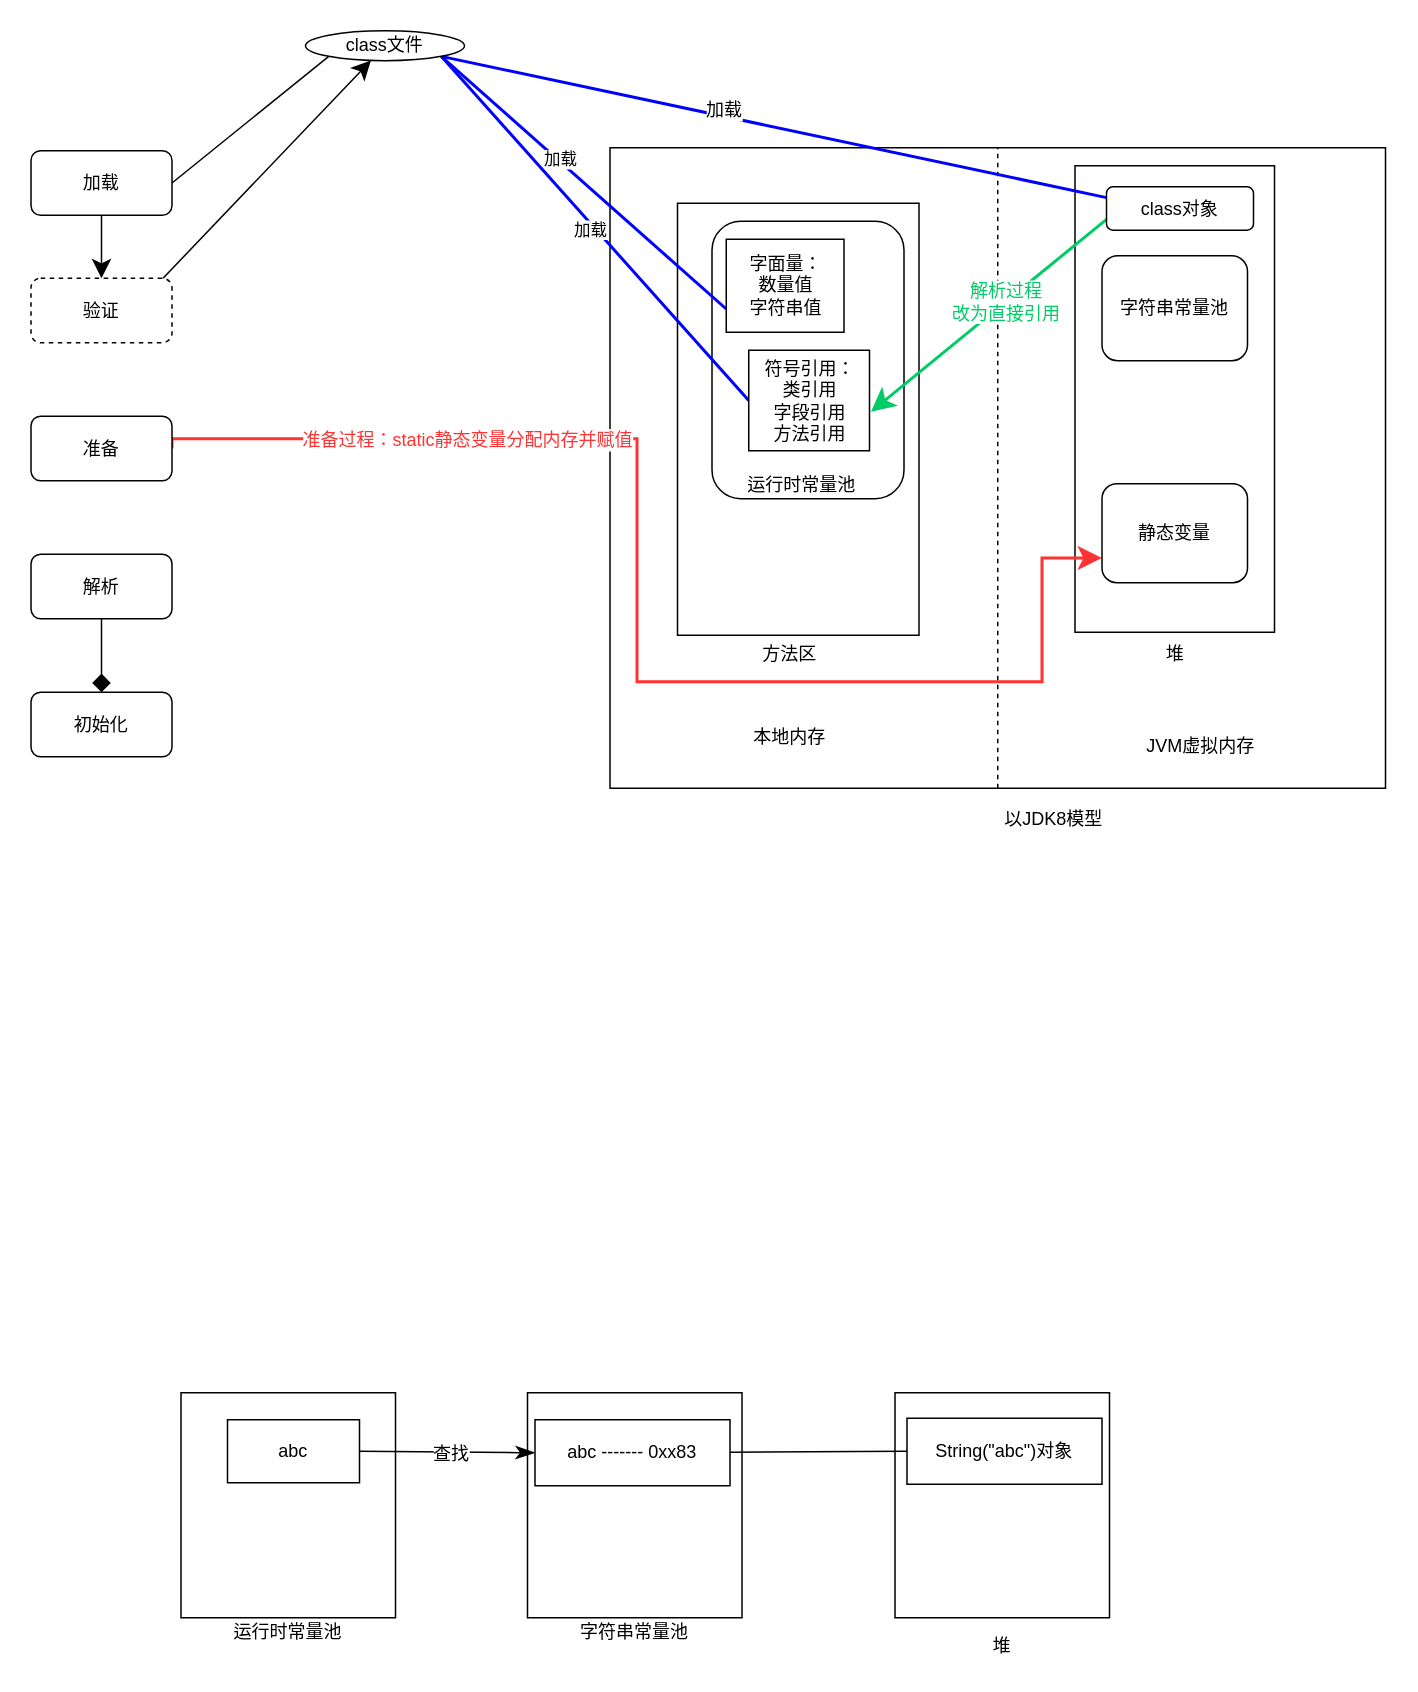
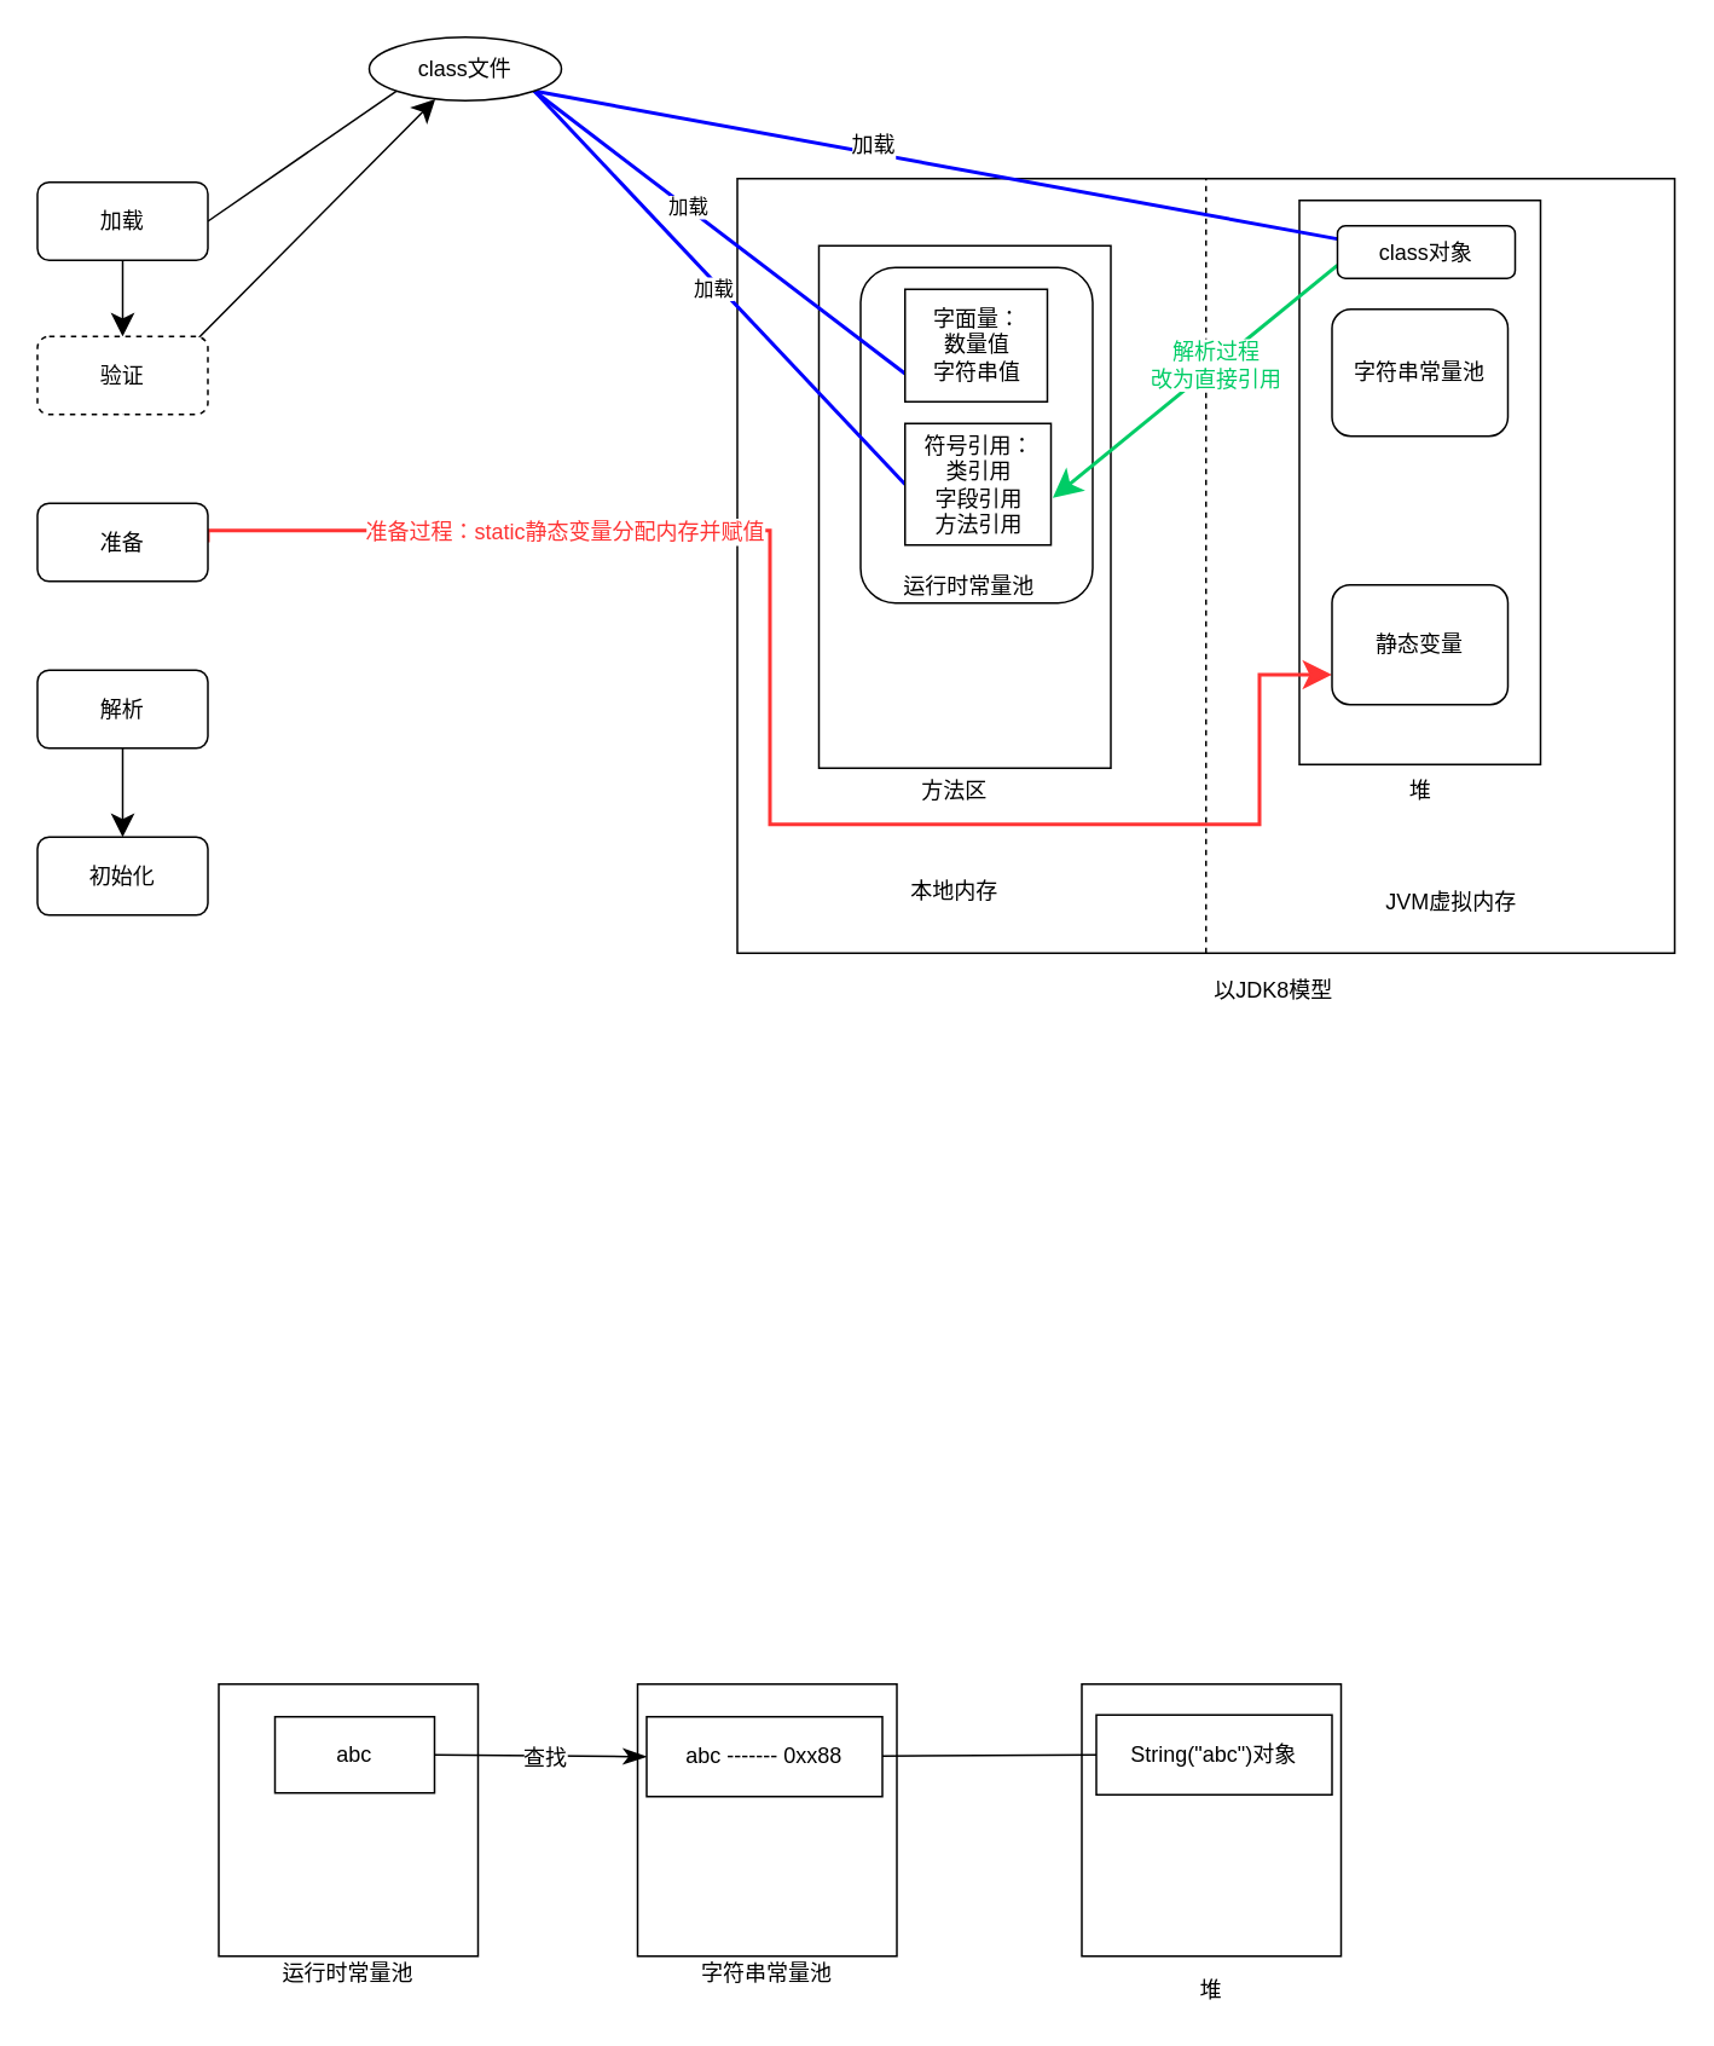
- <mxCell id="32" value="class文件" style="ellipse;whiteSpace=wrap;html=1;" vertex="1" parent="1"><mxGeometry x="203" y="20" width="106" height="20" as="geometry" /></mxCell>
+ <mxCell id="32" value="class文件" style="ellipse;whiteSpace=wrap;html=1;" vertex="1" parent="1"><mxGeometry x="203" y="20" width="106" height="35" as="geometry" /></mxCell>
- <mxCell id="33" value="字面量：&lt;br&gt;数量值&lt;br&gt;字符串值" style="rounded=0;whiteSpace=wrap;html=1;" vertex="1" parent="1"><mxGeometry x="483.5" y="159" width="78.5" height="62" as="geometry" /></mxCell>
+ <mxCell id="33" value="字面量：&lt;br&gt;数量值&lt;br&gt;字符串值" style="rounded=0;whiteSpace=wrap;html=1;" vertex="1" parent="1"><mxGeometry x="498.5" y="159" width="78.5" height="62" as="geometry" /></mxCell>
- <mxCell id="13" style="edgeStyle=none;rounded=0;jumpSize=12;orthogonalLoop=1;jettySize=auto;html=1;exitX=0.5;exitY=1;exitDx=0;exitDy=0;startSize=9;endArrow=diamond;endFill=1;endSize=10;strokeColor=#000000;strokeWidth=1;fontSize=12;" edge="1" parent="1" source="14" target="15"><mxGeometry relative="1" as="geometry" /></mxCell>
+ <mxCell id="13" style="edgeStyle=none;rounded=0;jumpSize=12;orthogonalLoop=1;jettySize=auto;html=1;exitX=0.5;exitY=1;exitDx=0;exitDy=0;startSize=9;endArrow=classic;endFill=1;endSize=10;strokeColor=#000000;strokeWidth=1;fontSize=12;" edge="1" parent="1" source="14" target="15"><mxGeometry relative="1" as="geometry" /></mxCell>
- <mxCell id="43" value="&lt;font color=&quot;#000000&quot;&gt;abc ------- 0xx83&lt;/font&gt;" style="rounded=0;whiteSpace=wrap;html=1;fontSize=12;fontColor=#FF3333;" vertex="1" parent="1"><mxGeometry x="356" y="946" width="130" height="44" as="geometry" /></mxCell>
+ <mxCell id="43" value="&lt;font color=&quot;#000000&quot;&gt;abc ------- 0xx88&lt;/font&gt;" style="rounded=0;whiteSpace=wrap;html=1;fontSize=12;fontColor=#FF3333;" vertex="1" parent="1"><mxGeometry x="356" y="946" width="130" height="44" as="geometry" /></mxCell>
